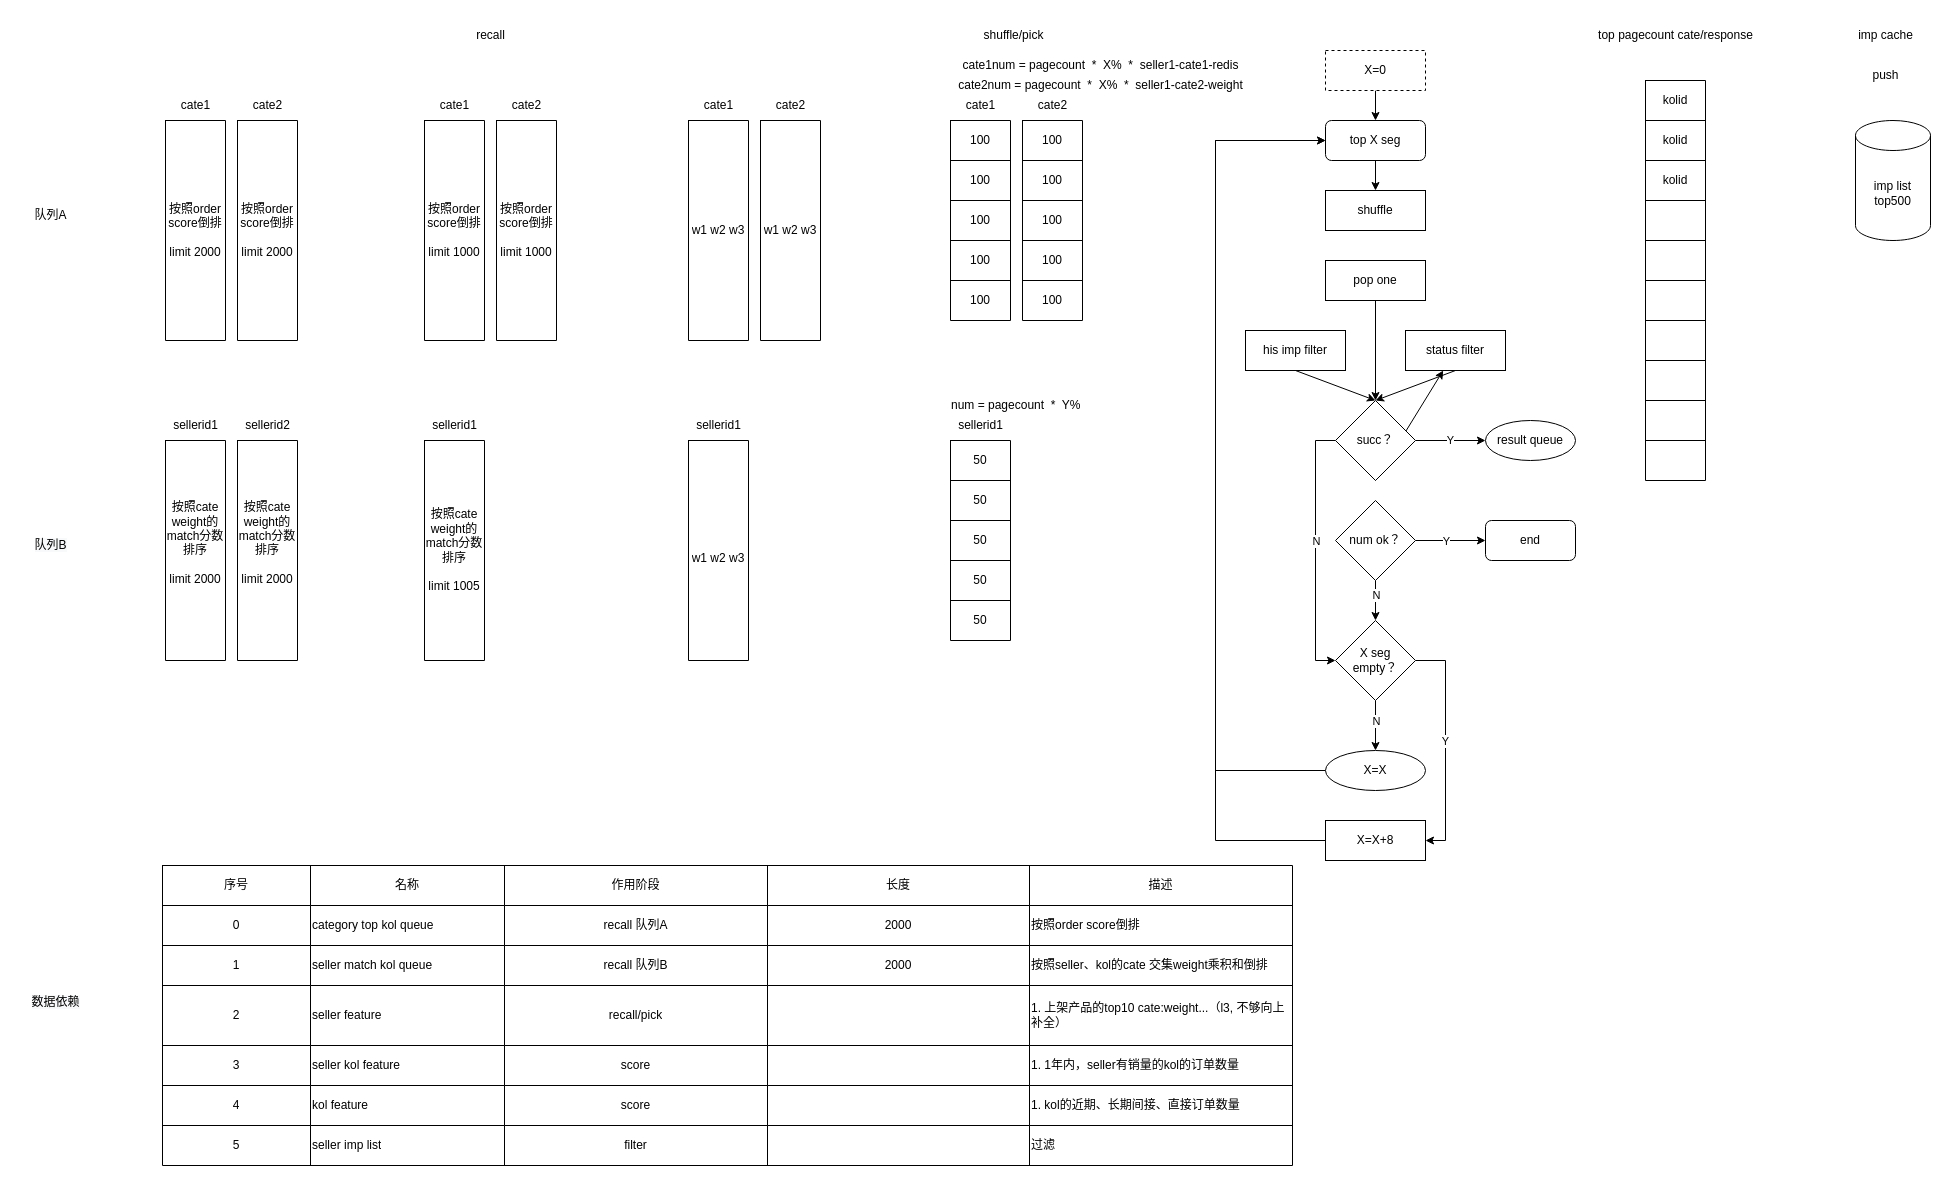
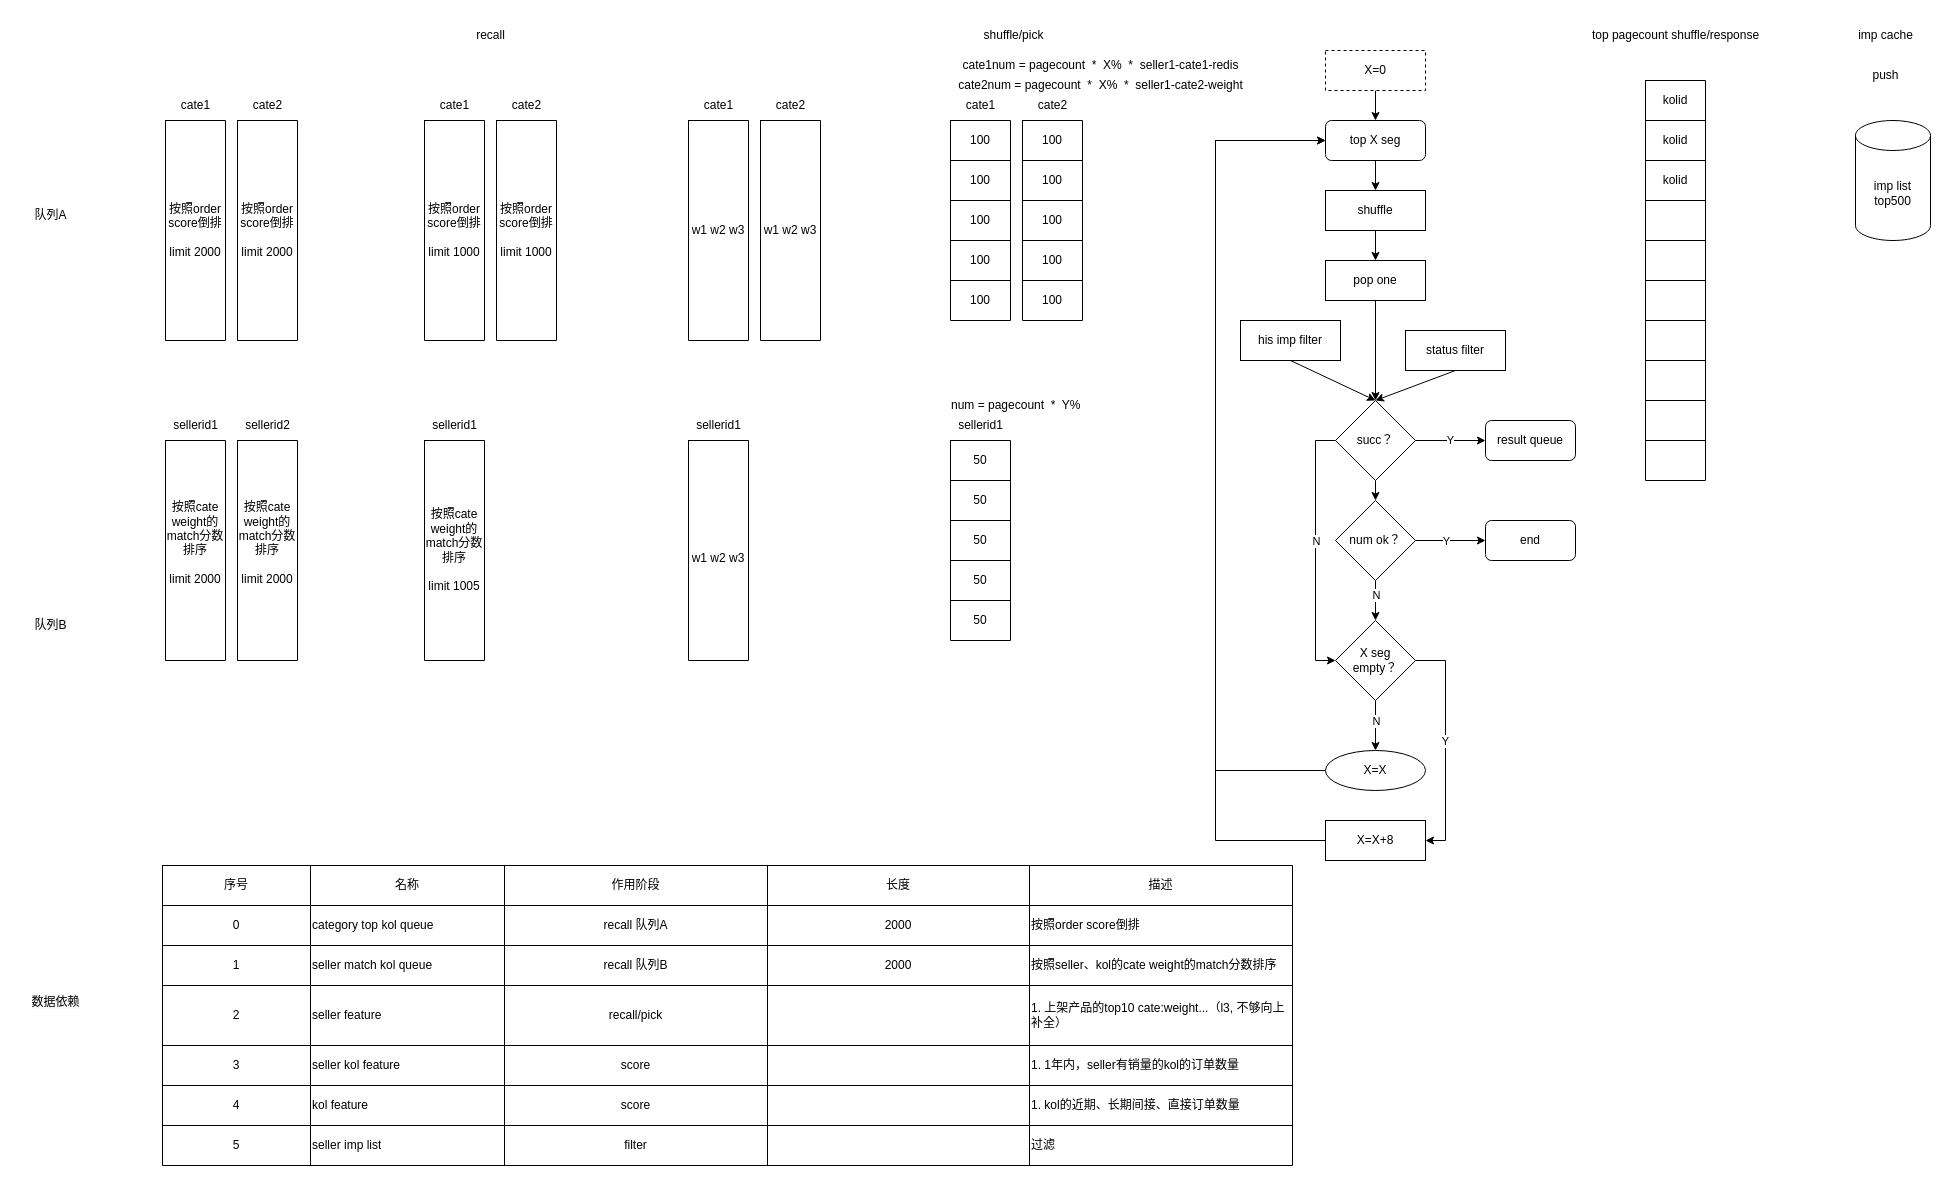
- <mxCell id="119" value="top pagecount cate/response" style="text;html=1;resizable=0;autosize=1;align=center;verticalAlign=middle;points=[];fillColor=none;strokeColor=none;rounded=0;" vertex="1" parent="1"><mxGeometry x="1580" y="20" width="190" height="30" as="geometry" /></mxCell>
+ <mxCell id="119" value="top pagecount shuffle/response" style="text;html=1;resizable=0;autosize=1;align=center;verticalAlign=middle;points=[];fillColor=none;strokeColor=none;rounded=0;" vertex="1" parent="1"><mxGeometry x="1580" y="20" width="190" height="30" as="geometry" /></mxCell>
+ <mxCell id="93" style="edgeStyle=orthogonalEdgeStyle;rounded=0;orthogonalLoop=1;jettySize=auto;html=1;exitX=0.5;exitY=1;exitDx=0;exitDy=0;entryX=0.5;entryY=0;entryDx=0;entryDy=0;" edge="1" parent="1" source="94" target="96"><mxGeometry relative="1" as="geometry" /></mxCell>
- <mxCell id="98" value="his imp filter" style="rounded=0;whiteSpace=wrap;html=1;" vertex="1" parent="1"><mxGeometry x="1245" y="330" width="100" height="40" as="geometry" /></mxCell>
+ <mxCell id="98" value="his imp filter" style="rounded=0;whiteSpace=wrap;html=1;" vertex="1" parent="1"><mxGeometry x="1240" y="320" width="100" height="40" as="geometry" /></mxCell>
- <mxCell id="87" style="edgeStyle=none;rounded=0;orthogonalLoop=1;jettySize=auto;html=1;exitX=0.5;exitY=1;exitDx=0;exitDy=0;" edge="1" parent="1" source="90" target="100"><mxGeometry relative="1" as="geometry" /></mxCell>
+ <mxCell id="87" style="edgeStyle=none;rounded=0;orthogonalLoop=1;jettySize=auto;html=1;exitX=0.5;exitY=1;exitDx=0;exitDy=0;" edge="1" parent="1" source="90" target="111"><mxGeometry relative="1" as="geometry" /></mxCell>
- <mxCell id="101" value="result queue" style="ellipse;whiteSpace=wrap;html=1;" vertex="1" parent="1"><mxGeometry x="1485" y="420" width="90" height="40" as="geometry" /></mxCell>
+ <mxCell id="101" value="result queue" style="rounded=1;whiteSpace=wrap;html=1;" vertex="1" parent="1"><mxGeometry x="1485" y="420" width="90" height="40" as="geometry" /></mxCell>
- <mxCell id="2" value="&lt;meta charset=&quot;utf-8&quot;&gt;&lt;span style=&quot;color: rgb(0, 0, 0); font-family: Helvetica; font-size: 12px; font-style: normal; font-variant-ligatures: normal; font-variant-caps: normal; font-weight: 400; letter-spacing: normal; orphans: 2; text-align: center; text-indent: 0px; text-transform: none; widows: 2; word-spacing: 0px; -webkit-text-stroke-width: 0px; background-color: rgb(248, 249, 250); text-decoration-thickness: initial; text-decoration-style: initial; text-decoration-color: initial; float: none; display: inline !important;&quot;&gt;队列B&lt;/span&gt;" style="text;html=1;resizable=0;autosize=1;align=center;verticalAlign=middle;points=[];fillColor=none;strokeColor=none;rounded=0;" vertex="1" parent="1"><mxGeometry x="20" y="530" width="60" height="30" as="geometry" /></mxCell>
+ <mxCell id="2" value="&lt;meta charset=&quot;utf-8&quot;&gt;&lt;span style=&quot;color: rgb(0, 0, 0); font-family: Helvetica; font-size: 12px; font-style: normal; font-variant-ligatures: normal; font-variant-caps: normal; font-weight: 400; letter-spacing: normal; orphans: 2; text-align: center; text-indent: 0px; text-transform: none; widows: 2; word-spacing: 0px; -webkit-text-stroke-width: 0px; background-color: rgb(248, 249, 250); text-decoration-thickness: initial; text-decoration-style: initial; text-decoration-color: initial; float: none; display: inline !important;&quot;&gt;队列B&lt;/span&gt;" style="text;html=1;resizable=0;autosize=1;align=center;verticalAlign=middle;points=[];fillColor=none;strokeColor=none;rounded=0;" vertex="1" parent="1"><mxGeometry x="20" y="610" width="60" height="30" as="geometry" /></mxCell>
- <mxCell id="161" value="按照seller、kol的cate 交集weight乘积和倒排" style="shape=partialRectangle;html=1;whiteSpace=wrap;connectable=0;overflow=hidden;fillColor=none;top=0;left=0;bottom=0;right=0;pointerEvents=1;align=left;" vertex="1" parent="156"><mxGeometry x="867" width="263" height="40" as="geometry"><mxRectangle width="263" height="40" as="alternateBounds" /></mxGeometry></mxCell>
+ <mxCell id="161" value="按照seller、kol的cate weight的match分数排序" style="shape=partialRectangle;html=1;whiteSpace=wrap;connectable=0;overflow=hidden;fillColor=none;top=0;left=0;bottom=0;right=0;pointerEvents=1;align=left;" vertex="1" parent="156"><mxGeometry x="867" width="263" height="40" as="geometry"><mxRectangle width="263" height="40" as="alternateBounds" /></mxGeometry></mxCell>
